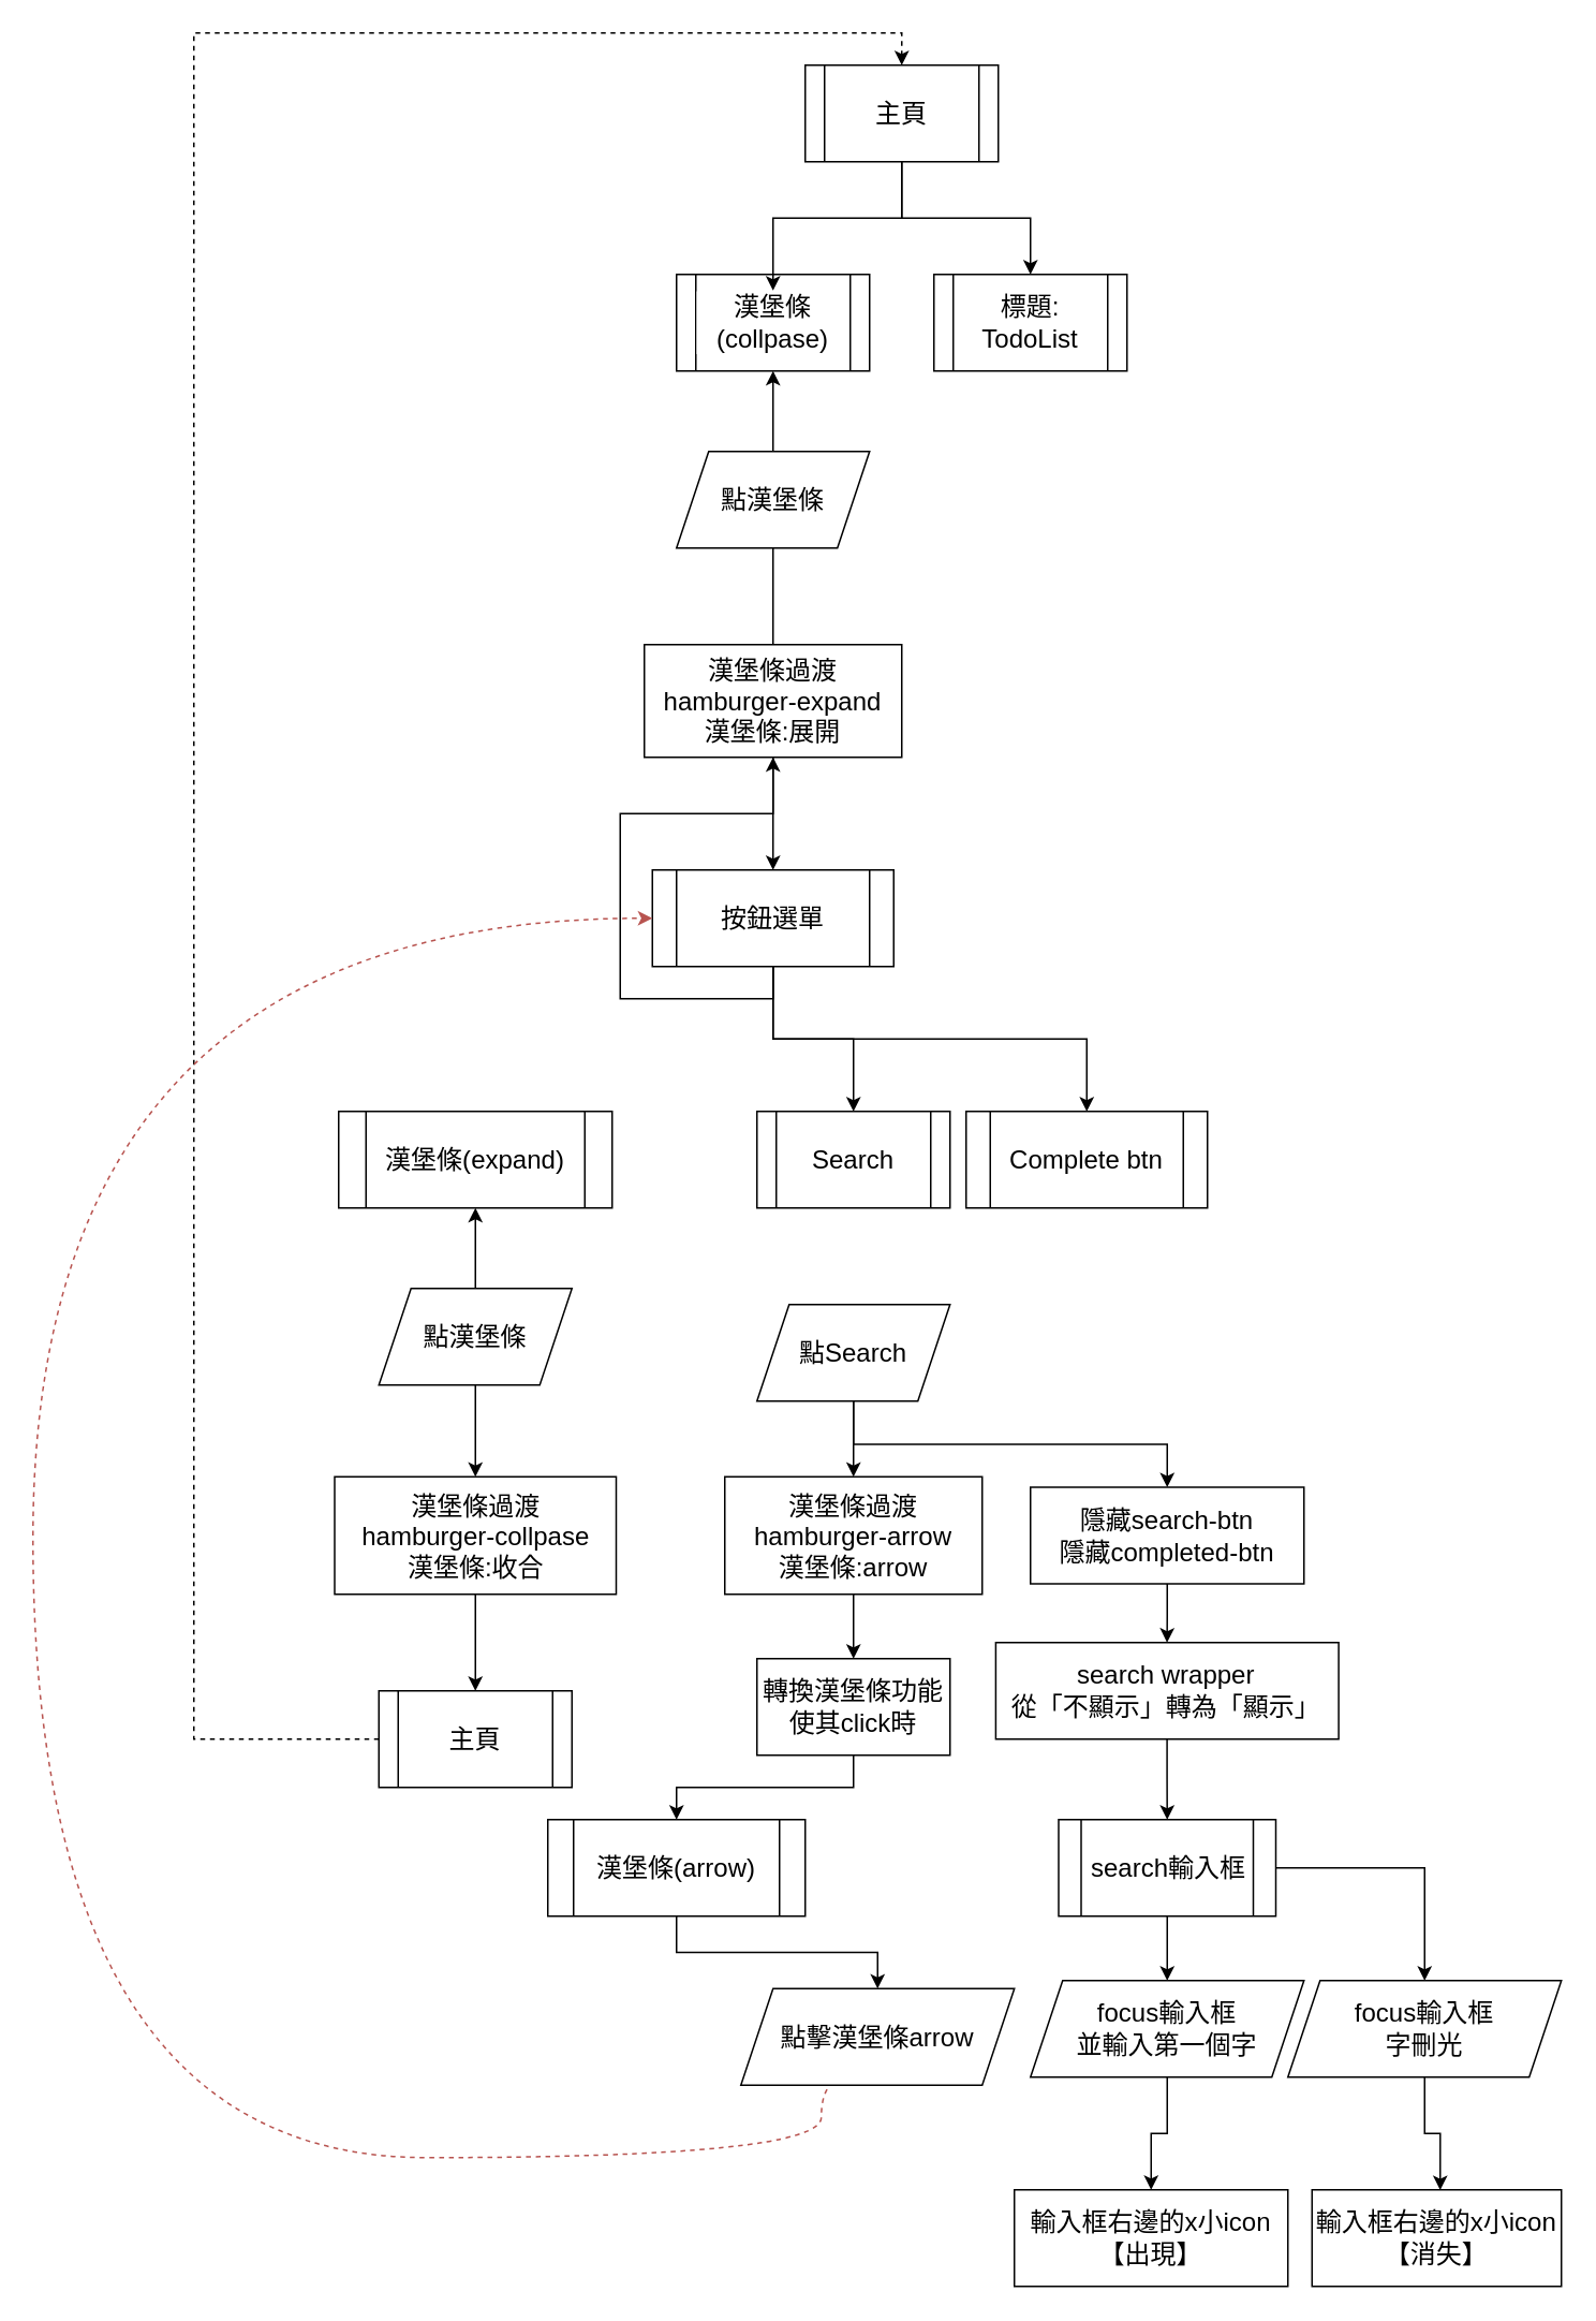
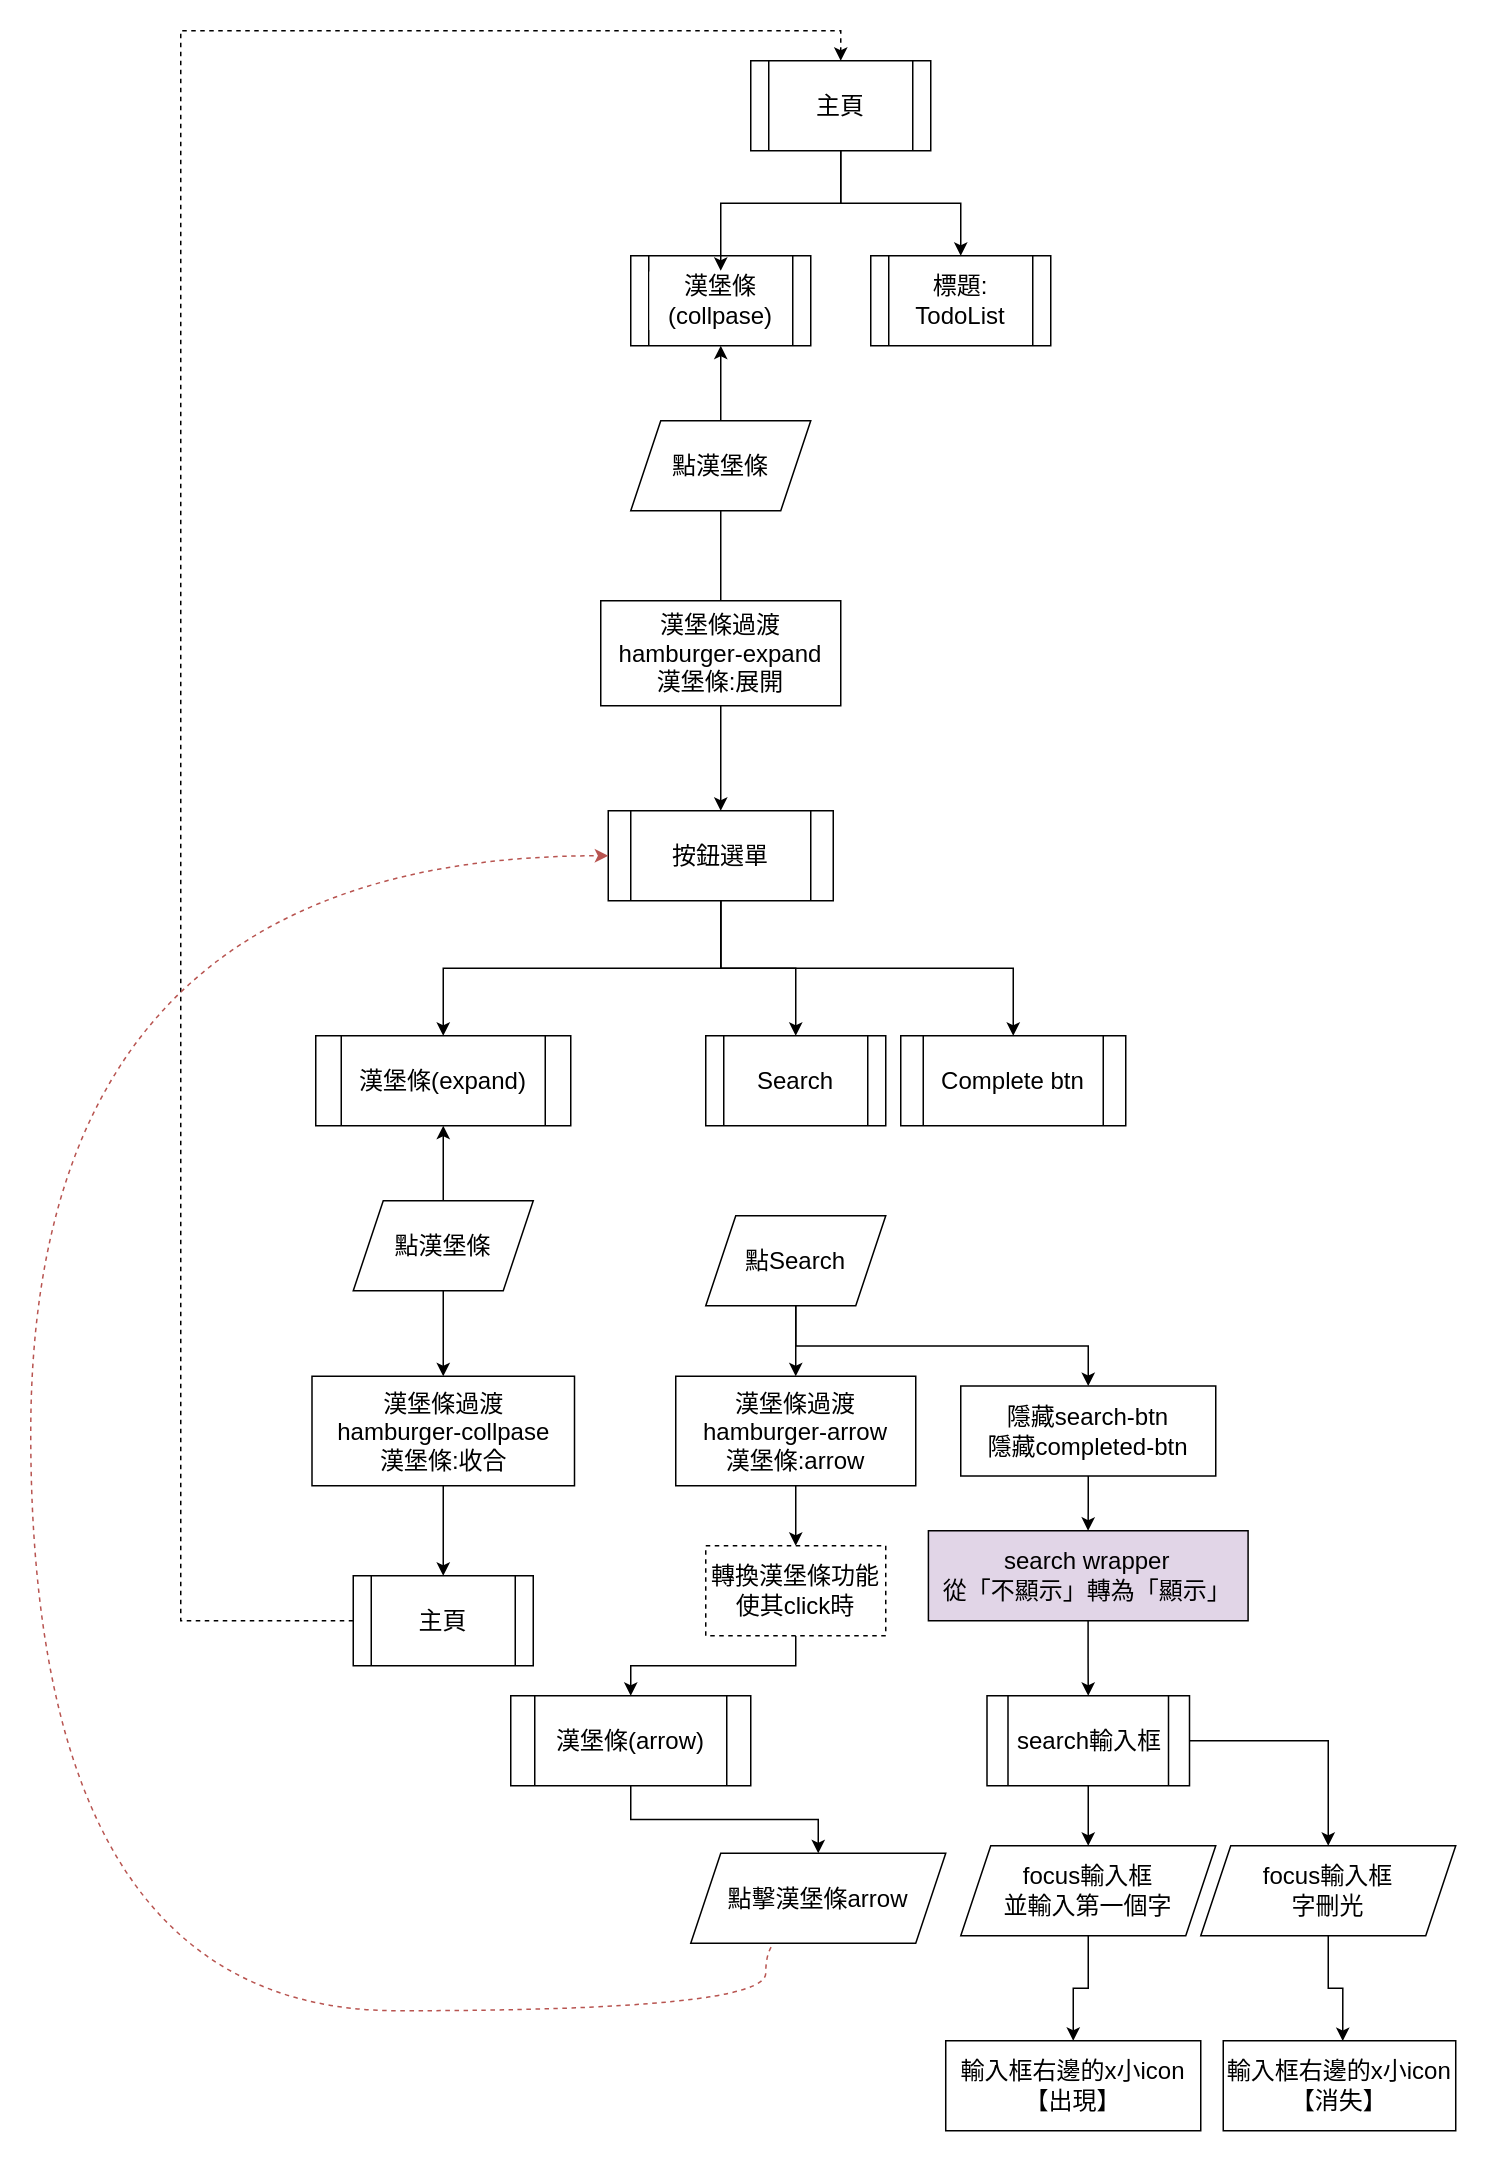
- <mxCell id="4" value="" style="edgeStyle=orthogonalEdgeStyle;rounded=0;orthogonalLoop=1;jettySize=auto;html=1;fontFamily=Helvetica;fontSize=16;fontColor=default;exitX=0.5;exitY=1;exitDx=0;exitDy=0;" edge="1" parent="1" source="7" target="12"><mxGeometry relative="1" as="geometry" /></mxCell>
+ <mxCell id="4" value="" style="edgeStyle=orthogonalEdgeStyle;rounded=0;orthogonalLoop=1;jettySize=auto;html=1;fontFamily=Helvetica;fontSize=16;fontColor=default;exitX=0.5;exitY=1;exitDx=0;exitDy=0;" edge="1" parent="1" source="7" target="8"><mxGeometry relative="1" as="geometry" /></mxCell>
- <mxCell id="37" value="search wrapper&lt;br&gt;從「不顯示」轉為「顯示」" style="whiteSpace=wrap;html=1;fontSize=16;rounded=0;" vertex="1" parent="1"><mxGeometry x="618.44" y="1020" width="213.12" height="60" as="geometry" /></mxCell>
+ <mxCell id="37" value="search wrapper&lt;br&gt;從「不顯示」轉為「顯示」" style="whiteSpace=wrap;html=1;fontSize=16;rounded=0;fillColor=#e1d5e7;" vertex="1" parent="1"><mxGeometry x="618.44" y="1020" width="213.12" height="60" as="geometry" /></mxCell>
- <mxCell id="33" value="轉換漢堡條功能&lt;br&gt;使其click時" style="whiteSpace=wrap;html=1;fontSize=16;rounded=0;" vertex="1" parent="1"><mxGeometry x="470" y="1030" width="120" height="60" as="geometry" /></mxCell>
+ <mxCell id="33" value="轉換漢堡條功能&lt;br&gt;使其click時" style="whiteSpace=wrap;html=1;fontSize=16;rounded=0;dashed=1;" vertex="1" parent="1"><mxGeometry x="470" y="1030" width="120" height="60" as="geometry" /></mxCell>
